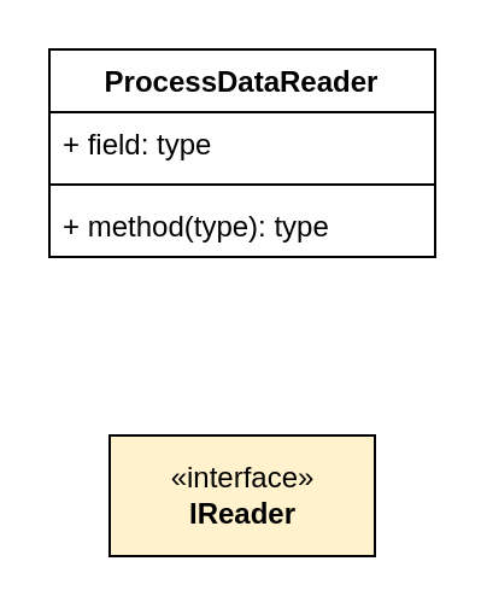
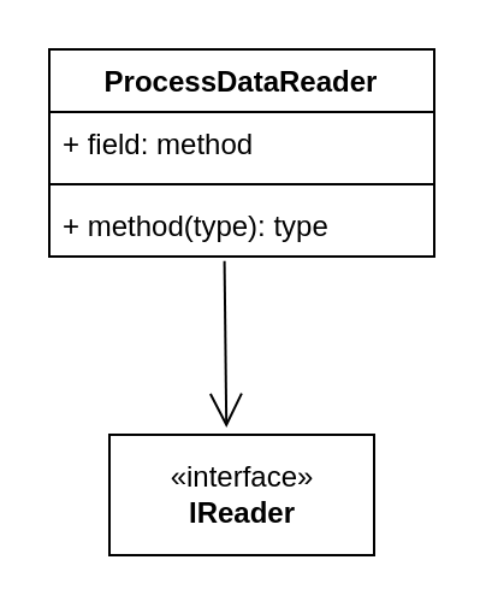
- <mxCell id="3" value="+ field: type" style="text;strokeColor=none;fillColor=none;align=left;verticalAlign=top;spacingLeft=4;spacingRight=4;overflow=hidden;rotatable=0;points=[[0,0.5],[1,0.5]];portConstraint=eastwest;" vertex="1" parent="2"><mxGeometry y="26" width="160" height="26" as="geometry" /></mxCell>
+ <mxCell id="3" value="+ field: method" style="text;strokeColor=none;fillColor=none;align=left;verticalAlign=top;spacingLeft=4;spacingRight=4;overflow=hidden;rotatable=0;points=[[0,0.5],[1,0.5]];portConstraint=eastwest;" vertex="1" parent="2"><mxGeometry y="26" width="160" height="26" as="geometry" /></mxCell>
+ <mxCell id="7" value="" style="endArrow=open;endFill=1;endSize=12;html=1;rounded=0;exitX=0.455;exitY=1.071;exitDx=0;exitDy=0;exitPerimeter=0;entryX=0.442;entryY=-0.06;entryDx=0;entryDy=0;entryPerimeter=0;" edge="1" parent="1" source="5" target="6"><mxGeometry width="160" relative="1" as="geometry"><mxPoint x="60" y="140" as="sourcePoint" /><mxPoint x="220" y="140" as="targetPoint" /></mxGeometry></mxCell>
- <mxCell id="6" value="«interface»&lt;br&gt;&lt;div&gt;&lt;b&gt;IReader&lt;/b&gt;&lt;/div&gt;" style="html=1;fillColor=#fff2cc;" vertex="1" parent="1"><mxGeometry x="45" y="180" width="110" height="50" as="geometry" /></mxCell>
+ <mxCell id="6" value="«interface»&lt;br&gt;&lt;div&gt;&lt;b&gt;IReader&lt;/b&gt;&lt;/div&gt;" style="html=1;" vertex="1" parent="1"><mxGeometry x="45" y="180" width="110" height="50" as="geometry" /></mxCell>
